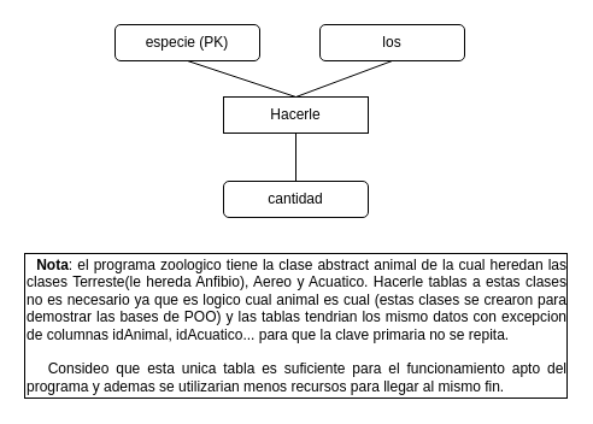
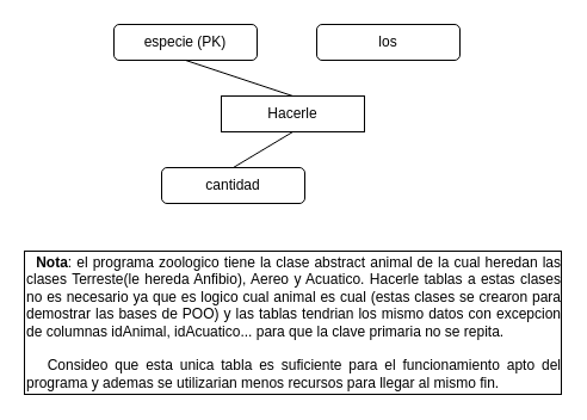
- <mxCell id="8" value="" style="endArrow=none;html=1;exitX=0.5;exitY=0;exitDx=0;exitDy=0;entryX=0.5;entryY=1;entryDx=0;entryDy=0;" edge="1" parent="1" source="2" target="5"><mxGeometry width="50" height="50" relative="1" as="geometry"><mxPoint x="265" y="100" as="sourcePoint" /><mxPoint x="175" y="70" as="targetPoint" /></mxGeometry></mxCell>
- <mxCell id="4" value="cantidad" style="rounded=1;whiteSpace=wrap;html=1;" parent="1" vertex="1"><mxGeometry x="185" y="150" width="120" height="30" as="geometry" /></mxCell>
+ <mxCell id="4" value="cantidad" style="rounded=1;whiteSpace=wrap;html=1;" parent="1" vertex="1"><mxGeometry x="135" y="140" width="120" height="30" as="geometry" /></mxCell>
